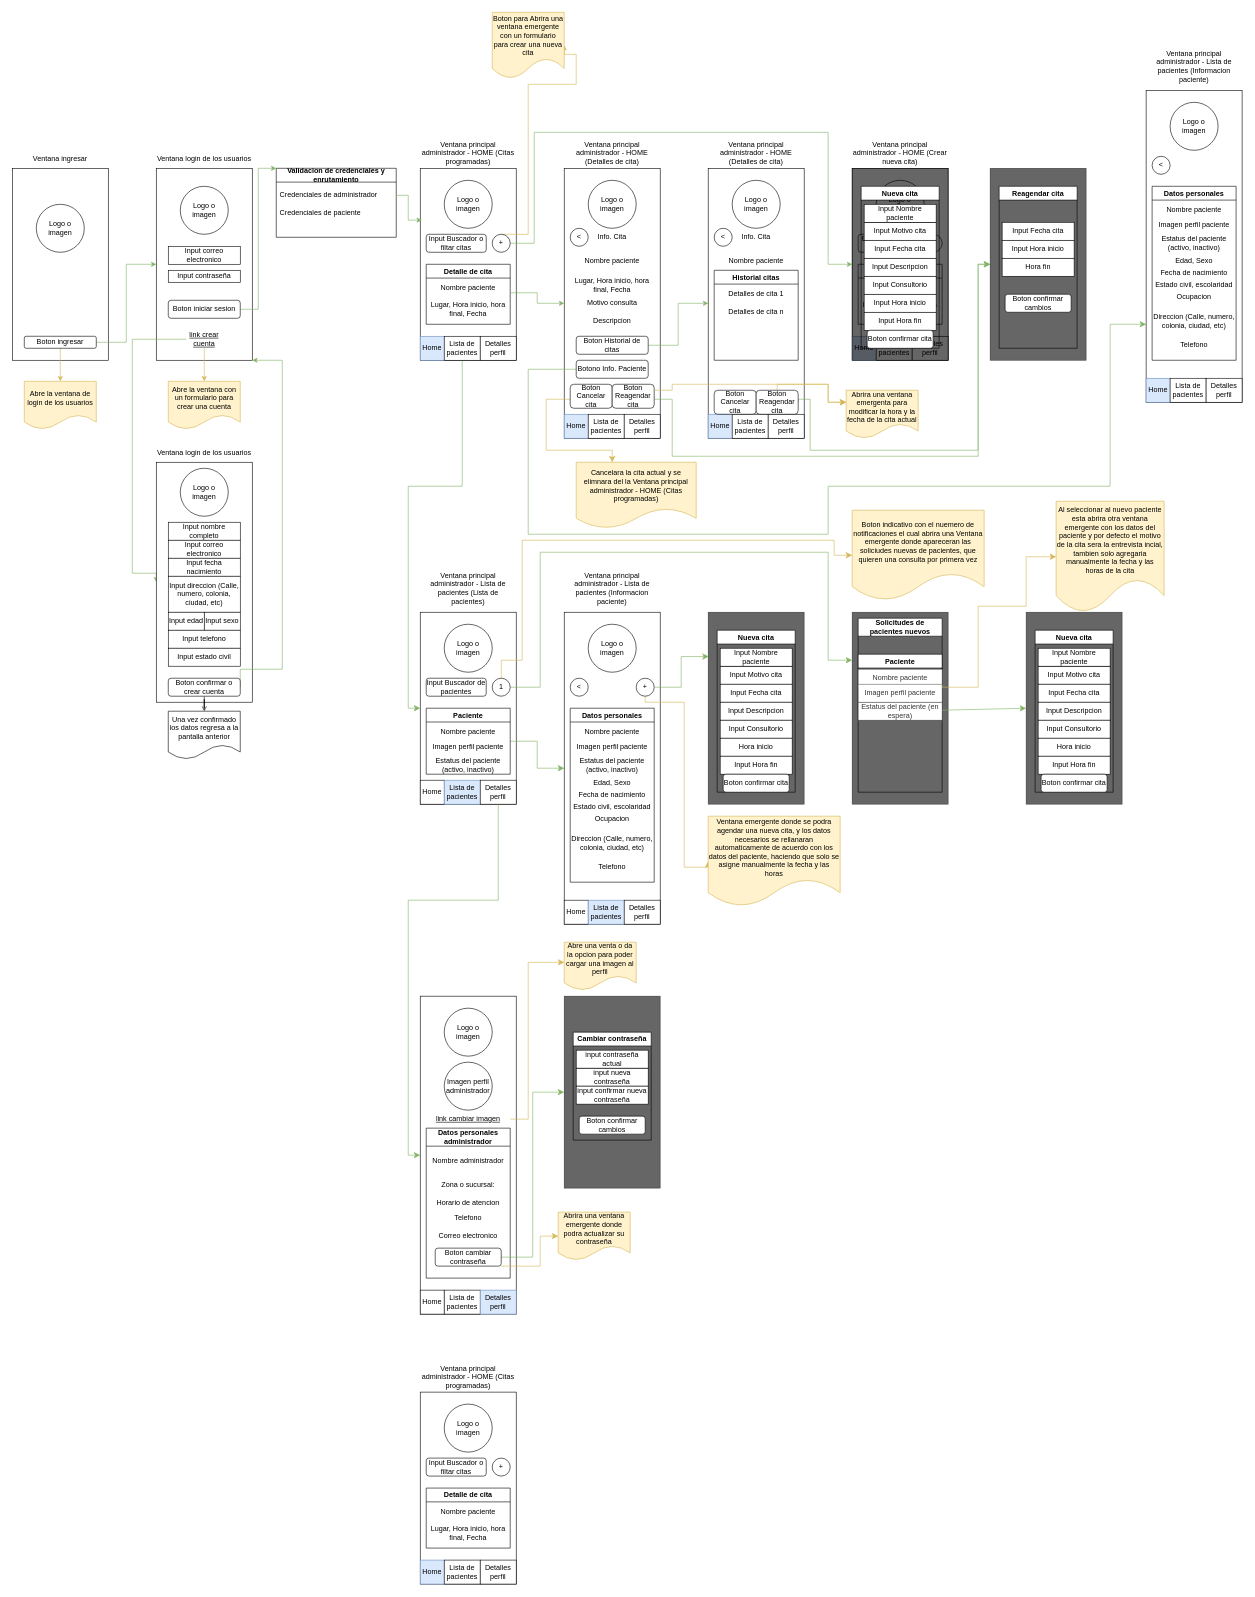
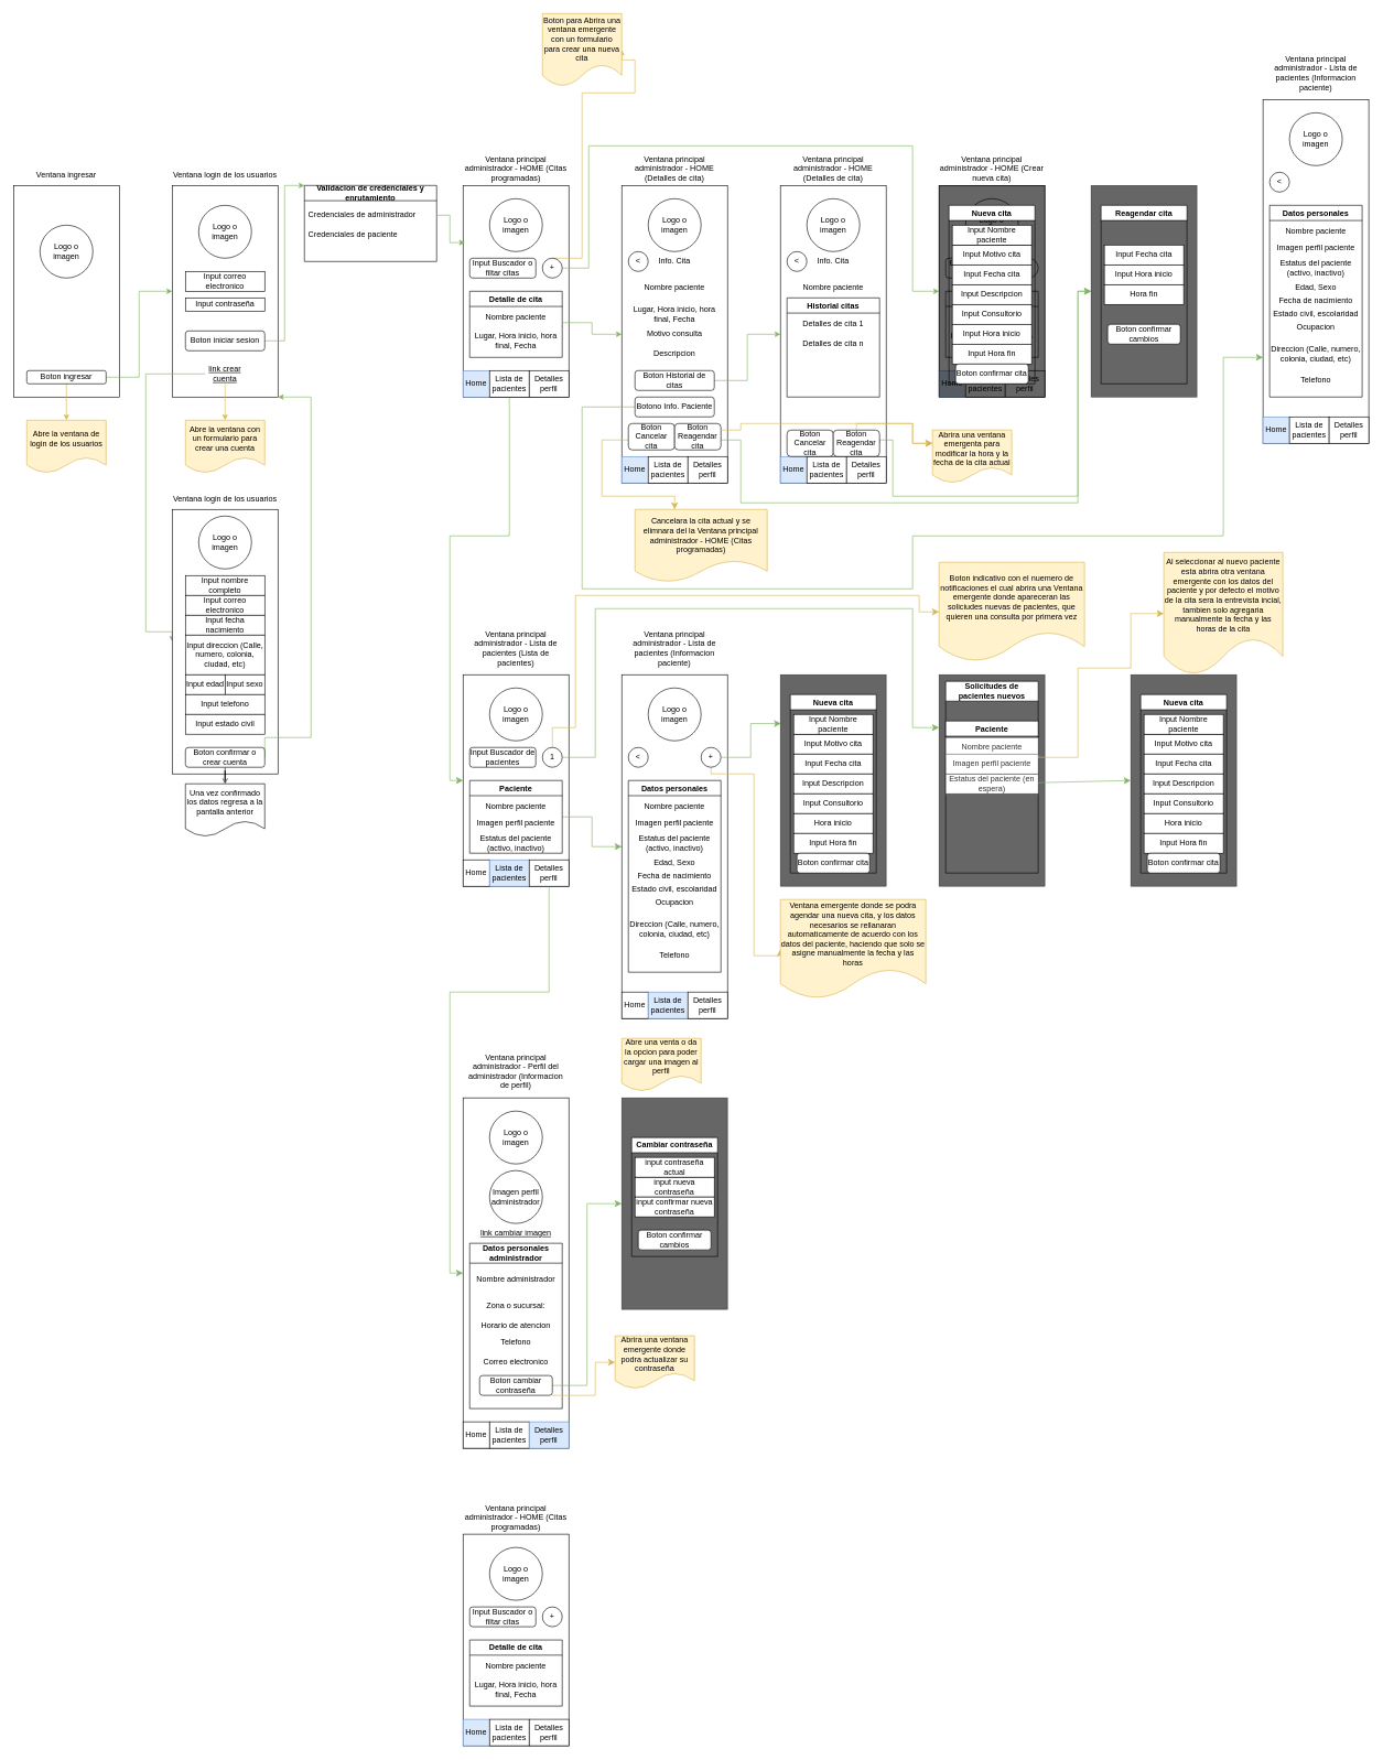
- <mxCell id="236" style="edgeStyle=orthogonalEdgeStyle;rounded=0;orthogonalLoop=1;jettySize=auto;html=1;entryX=0.002;entryY=0.42;entryDx=0;entryDy=0;entryPerimeter=0;fontSize=12;startSize=8;endSize=8;fillColor=#fff2cc;strokeColor=#d6b656;" edge="1" parent="1" source="223" target="235"><mxGeometry relative="1" as="geometry"><Array as="points"><mxPoint x="880" y="1865" /><mxPoint x="880" y="1604" /></Array></mxGeometry></mxCell>
+ <mxCell id="215" value="Ventana principal administrador - Perfil del administrador (Informacion de perfil)" style="text;html=1;align=center;verticalAlign=middle;whiteSpace=wrap;rounded=0;" vertex="1" parent="1"><mxGeometry x="700" y="1580" width="160" height="80" as="geometry" /></mxCell>
